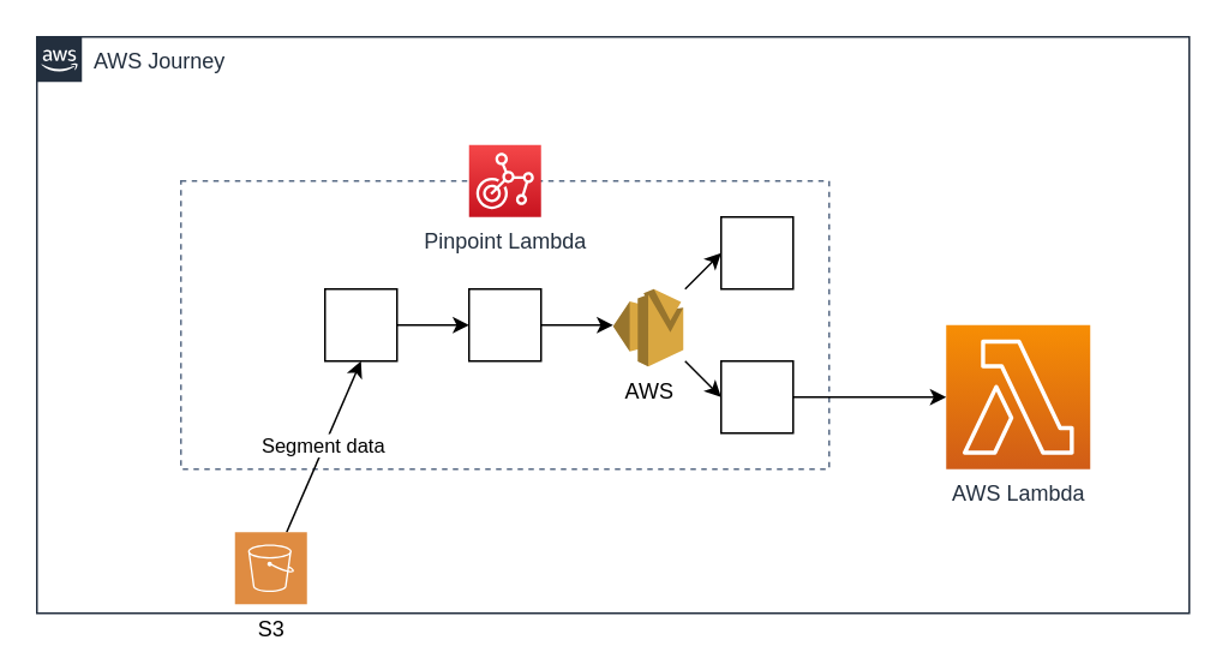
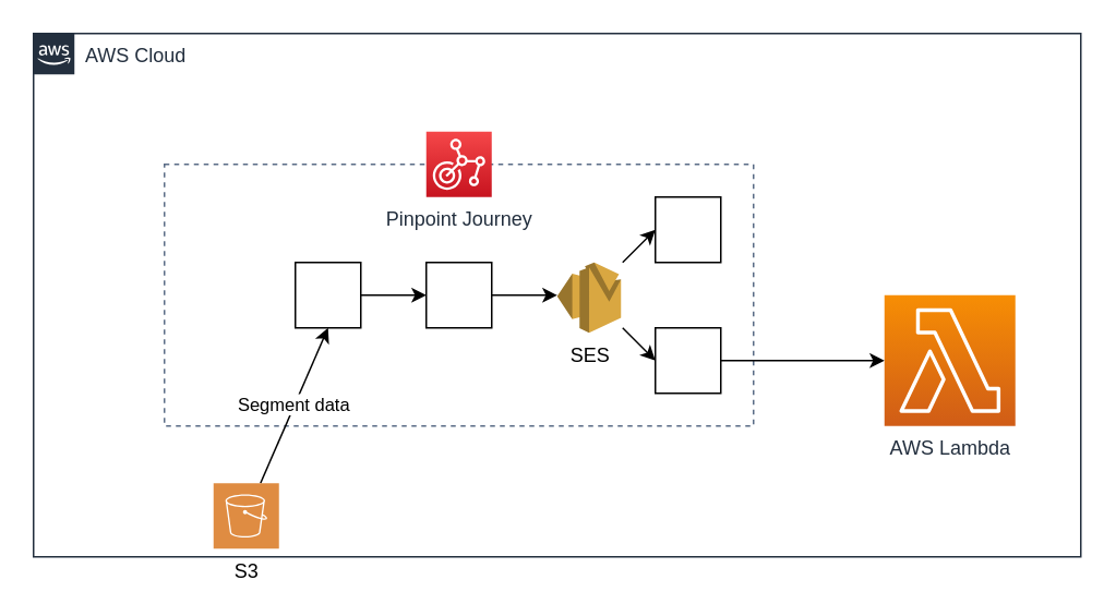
- <mxCell id="2" value="AWS Journey" style="points=[[0,0],[0.25,0],[0.5,0],[0.75,0],[1,0],[1,0.25],[1,0.5],[1,0.75],[1,1],[0.75,1],[0.5,1],[0.25,1],[0,1],[0,0.75],[0,0.5],[0,0.25]];outlineConnect=0;gradientColor=none;html=1;whiteSpace=wrap;fontSize=12;fontStyle=0;shape=mxgraph.aws4.group;grIcon=mxgraph.aws4.group_aws_cloud_alt;strokeColor=#232F3E;fillColor=none;verticalAlign=top;align=left;spacingLeft=30;fontColor=#232F3E;dashed=0;" vertex="1" parent="1"><mxGeometry x="20" y="20" width="640" height="320" as="geometry" /></mxCell>
+ <mxCell id="2" value="AWS Cloud" style="points=[[0,0],[0.25,0],[0.5,0],[0.75,0],[1,0],[1,0.25],[1,0.5],[1,0.75],[1,1],[0.75,1],[0.5,1],[0.25,1],[0,1],[0,0.75],[0,0.5],[0,0.25]];outlineConnect=0;gradientColor=none;html=1;whiteSpace=wrap;fontSize=12;fontStyle=0;shape=mxgraph.aws4.group;grIcon=mxgraph.aws4.group_aws_cloud_alt;strokeColor=#232F3E;fillColor=none;verticalAlign=top;align=left;spacingLeft=30;fontColor=#232F3E;dashed=0;" vertex="1" parent="1"><mxGeometry x="20" y="20" width="640" height="320" as="geometry" /></mxCell>
- <mxCell id="4" value="Pinpoint Lambda" style="points=[[0,0,0],[0.25,0,0],[0.5,0,0],[0.75,0,0],[1,0,0],[0,1,0],[0.25,1,0],[0.5,1,0],[0.75,1,0],[1,1,0],[0,0.25,0],[0,0.5,0],[0,0.75,0],[1,0.25,0],[1,0.5,0],[1,0.75,0]];outlineConnect=0;fontColor=#232F3E;gradientColor=#F54749;gradientDirection=north;fillColor=#C7131F;strokeColor=#ffffff;dashed=0;verticalLabelPosition=bottom;verticalAlign=top;align=center;html=1;fontSize=12;fontStyle=0;aspect=fixed;shape=mxgraph.aws4.resourceIcon;resIcon=mxgraph.aws4.pinpoint_journey;" vertex="1" parent="1"><mxGeometry x="260" y="80" width="40" height="40" as="geometry" /></mxCell>
+ <mxCell id="4" value="Pinpoint Journey" style="points=[[0,0,0],[0.25,0,0],[0.5,0,0],[0.75,0,0],[1,0,0],[0,1,0],[0.25,1,0],[0.5,1,0],[0.75,1,0],[1,1,0],[0,0.25,0],[0,0.5,0],[0,0.75,0],[1,0.25,0],[1,0.5,0],[1,0.75,0]];outlineConnect=0;fontColor=#232F3E;gradientColor=#F54749;gradientDirection=north;fillColor=#C7131F;strokeColor=#ffffff;dashed=0;verticalLabelPosition=bottom;verticalAlign=top;align=center;html=1;fontSize=12;fontStyle=0;aspect=fixed;shape=mxgraph.aws4.resourceIcon;resIcon=mxgraph.aws4.pinpoint_journey;" vertex="1" parent="1"><mxGeometry x="260" y="80" width="40" height="40" as="geometry" /></mxCell>
- <mxCell id="17" value="AWS" style="outlineConnect=0;dashed=0;verticalLabelPosition=bottom;verticalAlign=top;align=center;html=1;shape=mxgraph.aws3.ses;fillColor=#D9A741;gradientColor=none;" vertex="1" parent="1"><mxGeometry x="340" y="160" width="39" height="43" as="geometry" /></mxCell>
+ <mxCell id="17" value="SES" style="outlineConnect=0;dashed=0;verticalLabelPosition=bottom;verticalAlign=top;align=center;html=1;shape=mxgraph.aws3.ses;fillColor=#D9A741;gradientColor=none;" vertex="1" parent="1"><mxGeometry x="340" y="160" width="39" height="43" as="geometry" /></mxCell>
- <mxCell id="5" value="AWS Lambda" style="points=[[0,0,0],[0.25,0,0],[0.5,0,0],[0.75,0,0],[1,0,0],[0,1,0],[0.25,1,0],[0.5,1,0],[0.75,1,0],[1,1,0],[0,0.25,0],[0,0.5,0],[0,0.75,0],[1,0.25,0],[1,0.5,0],[1,0.75,0]];outlineConnect=0;fontColor=#232F3E;gradientColor=#F78E04;gradientDirection=north;fillColor=#D05C17;strokeColor=#ffffff;dashed=0;verticalLabelPosition=bottom;verticalAlign=top;align=center;html=1;fontSize=12;fontStyle=0;aspect=fixed;shape=mxgraph.aws4.resourceIcon;resIcon=mxgraph.aws4.lambda;" vertex="1" parent="1"><mxGeometry x="525" y="180" width="80" height="80" as="geometry" /></mxCell>
+ <mxCell id="5" value="AWS Lambda" style="points=[[0,0,0],[0.25,0,0],[0.5,0,0],[0.75,0,0],[1,0,0],[0,1,0],[0.25,1,0],[0.5,1,0],[0.75,1,0],[1,1,0],[0,0.25,0],[0,0.5,0],[0,0.75,0],[1,0.25,0],[1,0.5,0],[1,0.75,0]];outlineConnect=0;fontColor=#232F3E;gradientColor=#F78E04;gradientDirection=north;fillColor=#D05C17;strokeColor=#ffffff;dashed=0;verticalLabelPosition=bottom;verticalAlign=top;align=center;html=1;fontSize=12;fontStyle=0;aspect=fixed;shape=mxgraph.aws4.resourceIcon;resIcon=mxgraph.aws4.lambda;" vertex="1" parent="1"><mxGeometry x="540" y="180" width="80" height="80" as="geometry" /></mxCell>
